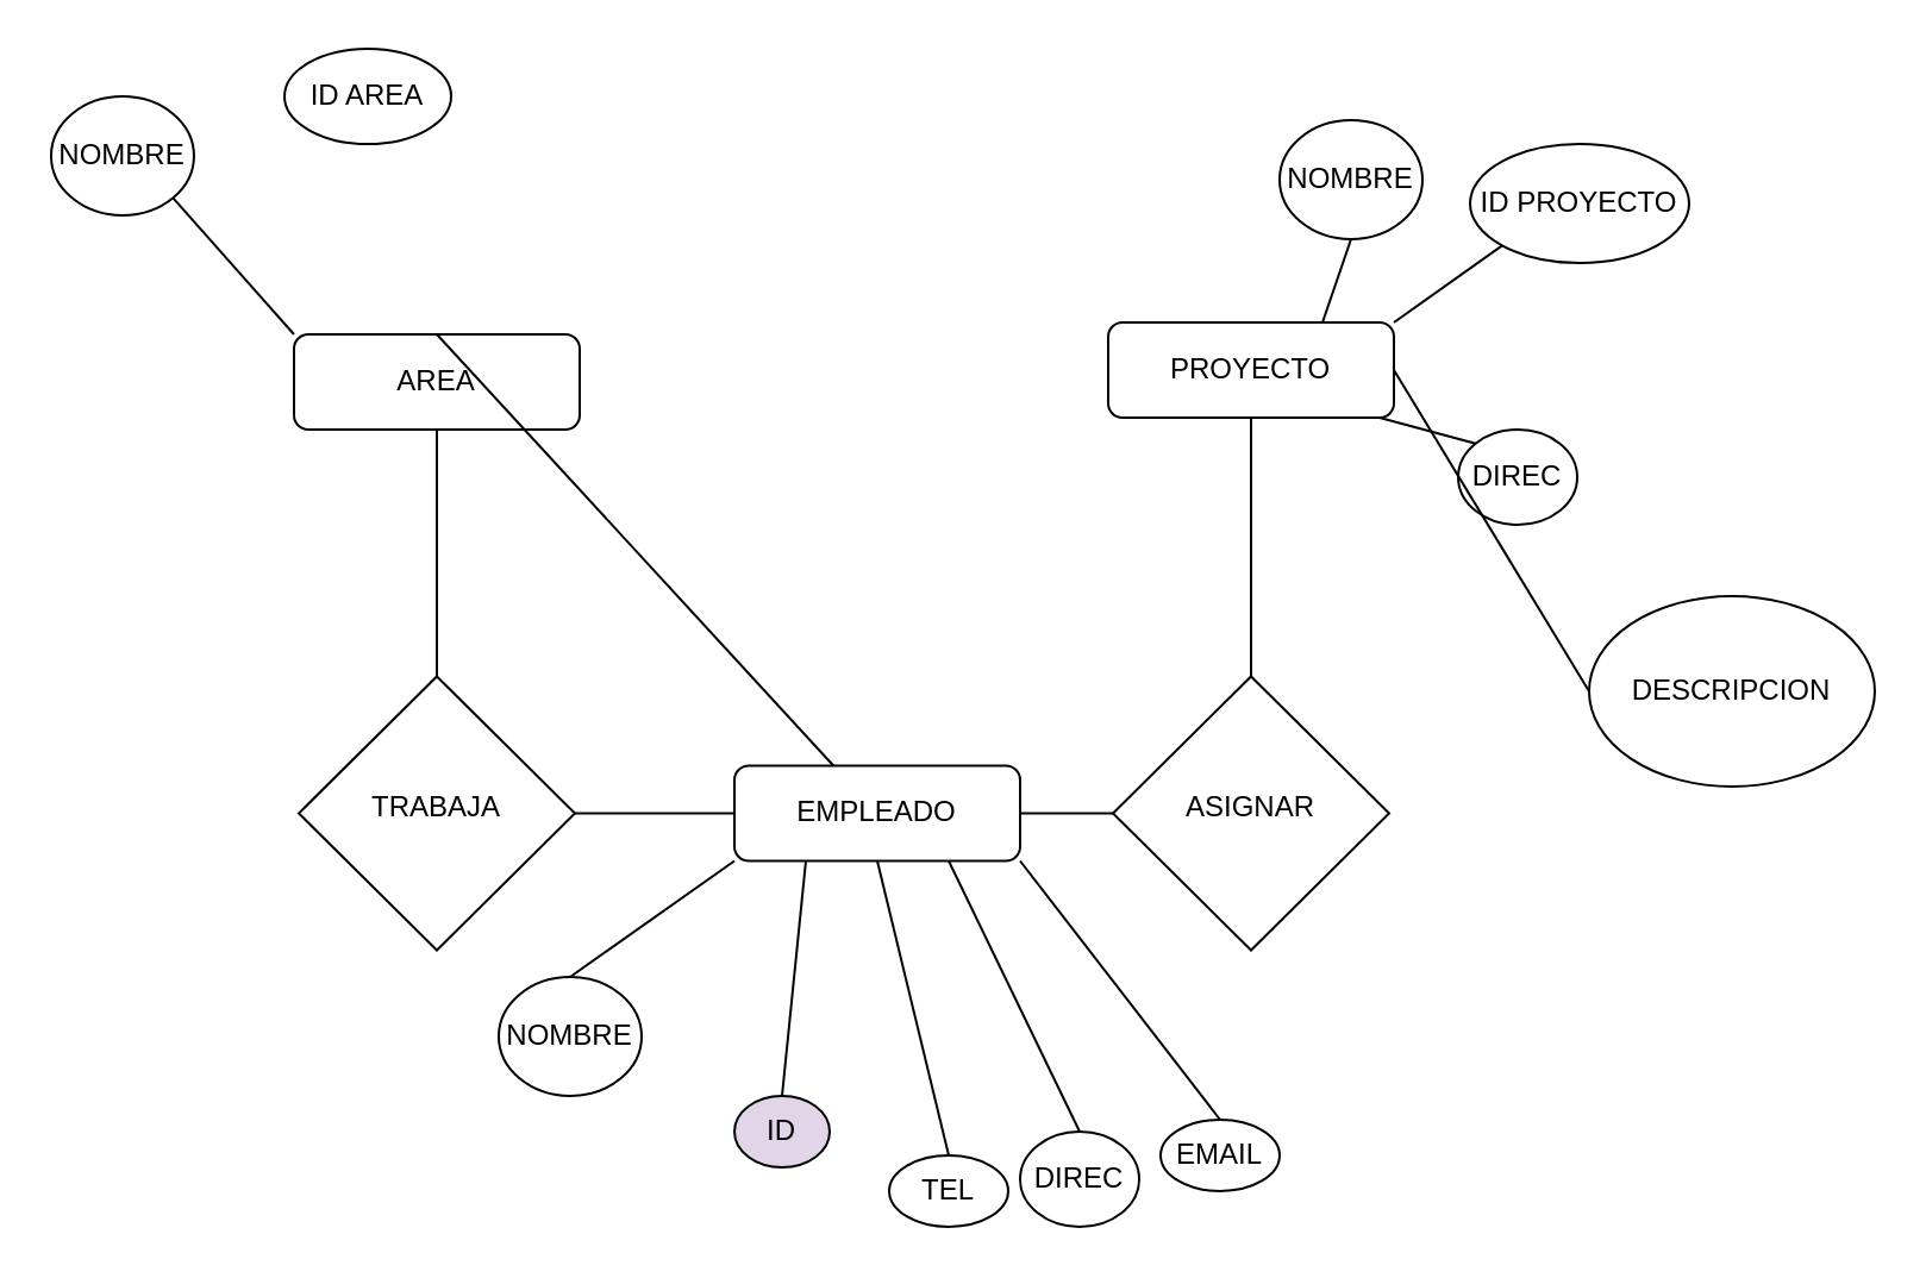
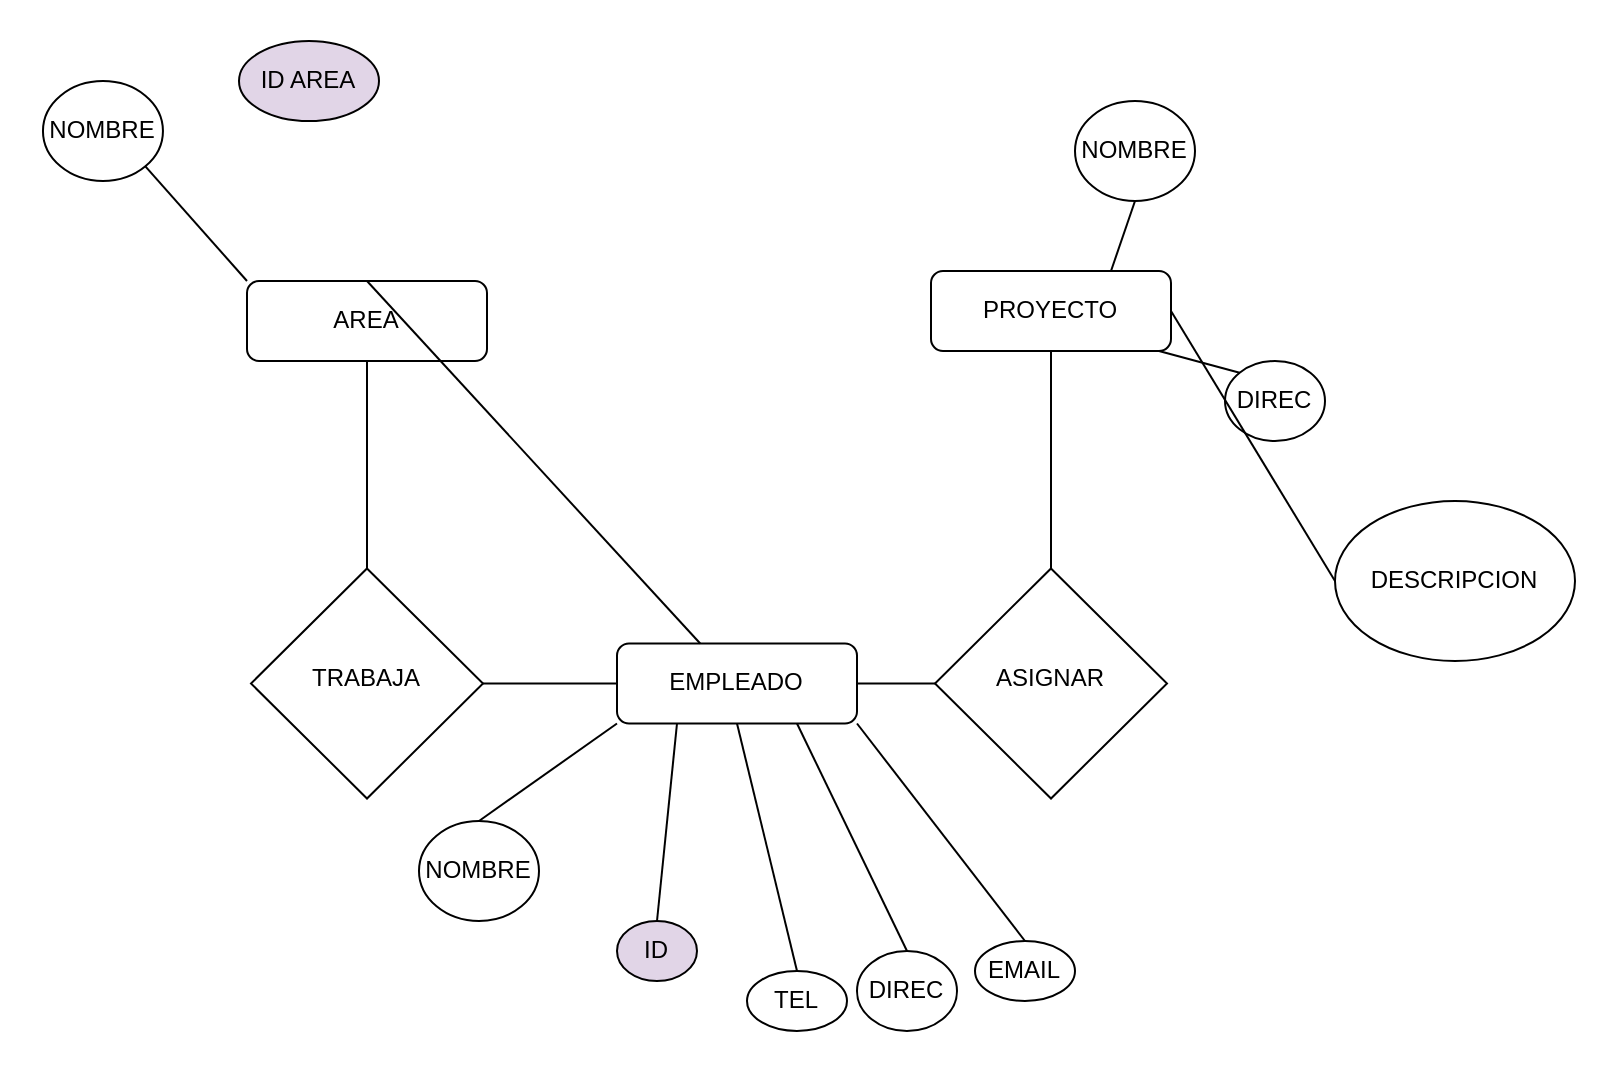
- <mxCell id="23" value="ID AREA" style="ellipse;whiteSpace=wrap;html=1;" vertex="1" parent="1"><mxGeometry x="119" y="20" width="70" height="40" as="geometry" /></mxCell>
+ <mxCell id="23" value="ID AREA" style="ellipse;whiteSpace=wrap;html=1;fillColor=#e1d5e7;" vertex="1" parent="1"><mxGeometry x="119" y="20" width="70" height="40" as="geometry" /></mxCell>
- <mxCell id="17" value="ID PROYECTO" style="ellipse;whiteSpace=wrap;html=1;" vertex="1" parent="1"><mxGeometry x="617" y="60" width="92" height="50" as="geometry" /></mxCell>
- <mxCell id="20" value="" style="endArrow=none;html=1;rounded=0;entryX=0;entryY=1;entryDx=0;entryDy=0;exitX=1;exitY=0;exitDx=0;exitDy=0;" edge="1" parent="1" source="4" target="17"><mxGeometry width="50" height="50" relative="1" as="geometry"><mxPoint x="593" y="131.25" as="sourcePoint" /><mxPoint x="637" y="90" as="targetPoint" /></mxGeometry></mxCell>
